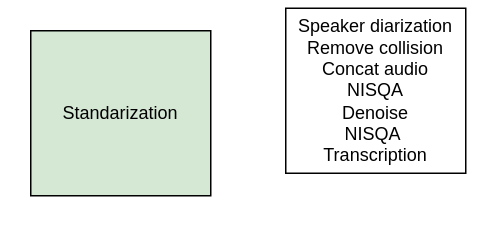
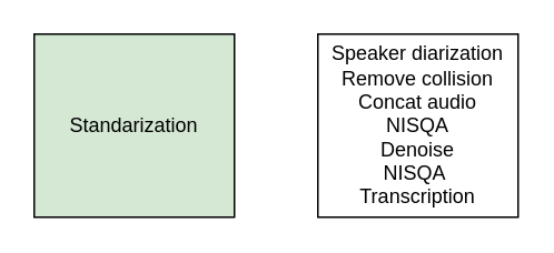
- <mxCell id="3" value="Speaker diarization&lt;div&gt;Remove collision&lt;/div&gt;&lt;div&gt;Concat audio&lt;/div&gt;&lt;div&gt;NISQA&lt;/div&gt;&lt;div&gt;Denoise&lt;/div&gt;&lt;div&gt;NISQA&amp;nbsp;&lt;/div&gt;&lt;div&gt;Transcription&lt;/div&gt;" style="whiteSpace=wrap;html=1;" vertex="1" parent="1"><mxGeometry x="190" y="5" width="120" height="110" as="geometry" /></mxCell>
+ <mxCell id="3" value="Speaker diarization&lt;div&gt;Remove collision&lt;/div&gt;&lt;div&gt;Concat audio&lt;/div&gt;&lt;div&gt;NISQA&lt;/div&gt;&lt;div&gt;Denoise&lt;/div&gt;&lt;div&gt;NISQA&amp;nbsp;&lt;/div&gt;&lt;div&gt;Transcription&lt;/div&gt;" style="whiteSpace=wrap;html=1;" vertex="1" parent="1"><mxGeometry x="190" y="20" width="120" height="110" as="geometry" /></mxCell>
